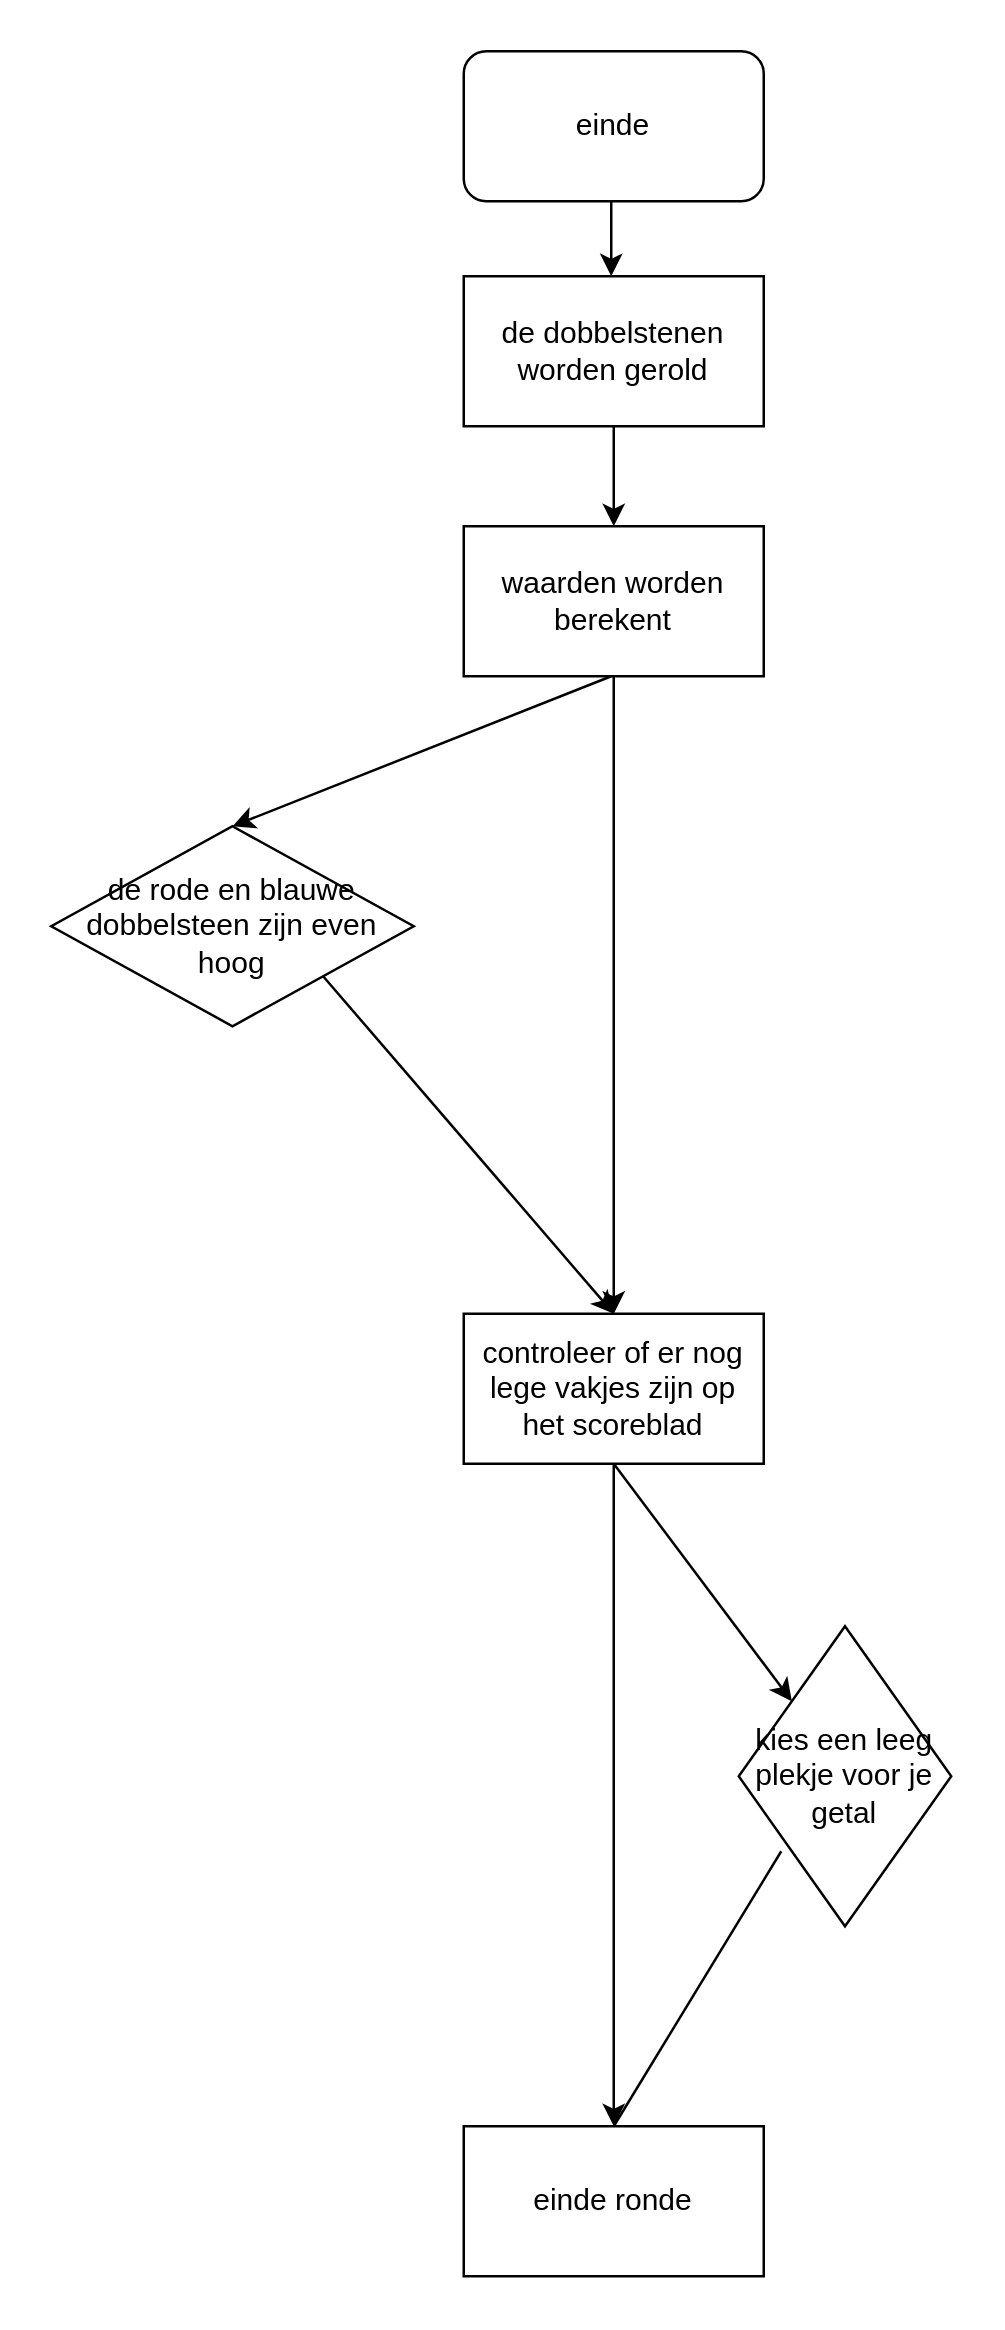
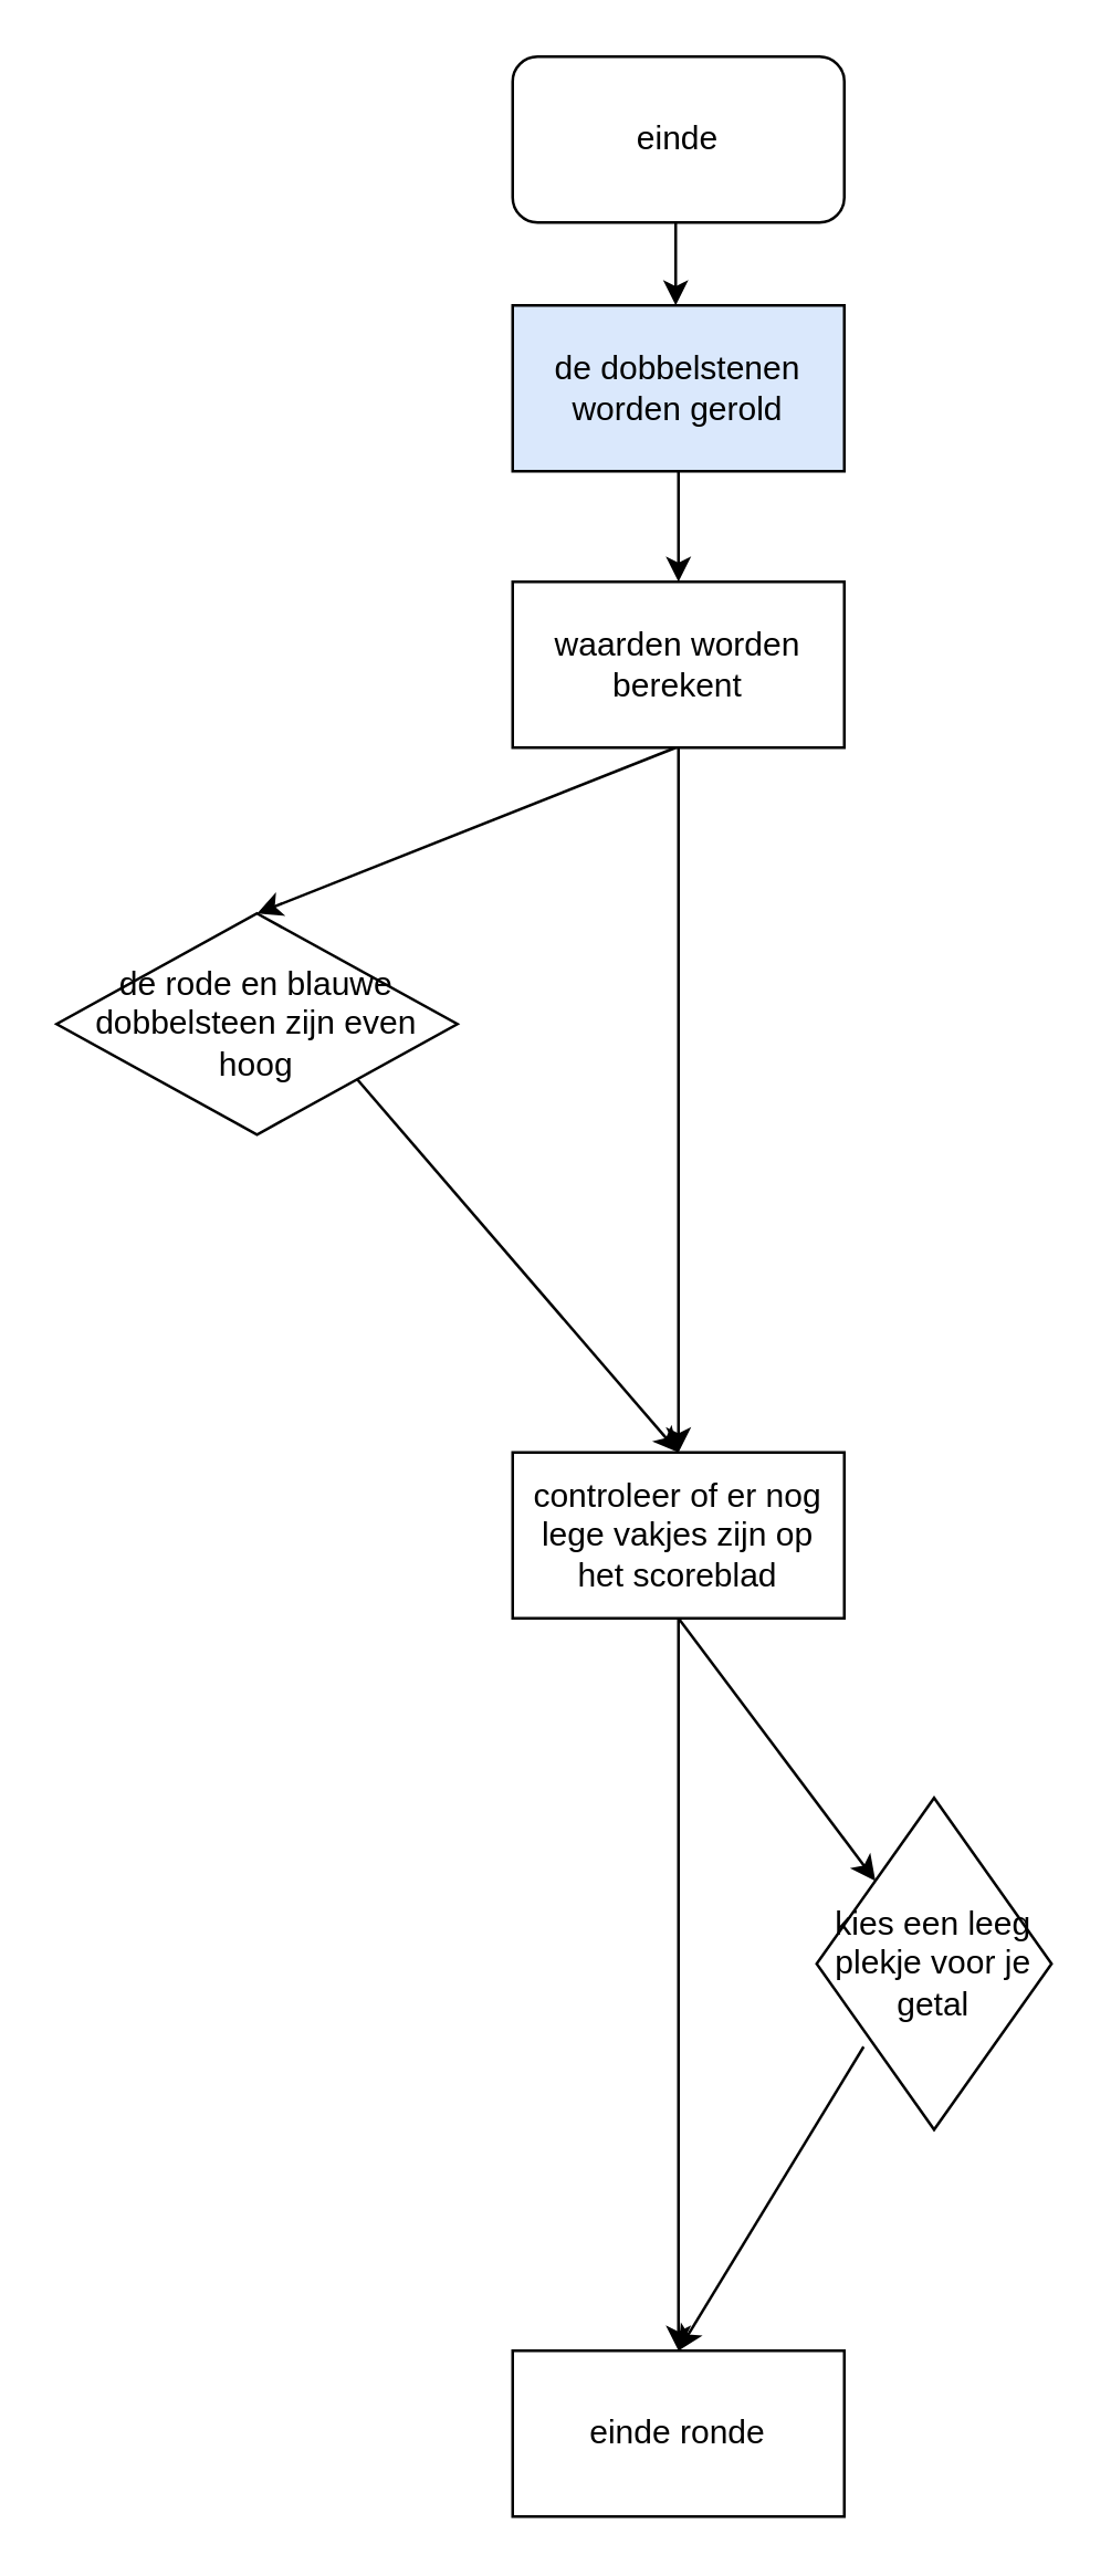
- <mxCell id="5" value="de dobbelstenen worden gerold" style="rounded=0;whiteSpace=wrap;html=1;" parent="1" vertex="1"><mxGeometry x="185" y="110" width="120" height="60" as="geometry" /></mxCell>
+ <mxCell id="5" value="de dobbelstenen worden gerold" style="rounded=0;whiteSpace=wrap;html=1;fillColor=#dae8fc;" parent="1" vertex="1"><mxGeometry x="185" y="110" width="120" height="60" as="geometry" /></mxCell>
- <mxCell id="15" value="" style="endArrow=none;html=1;rounded=0;entryX=0.5;entryY=0;entryDx=0;entryDy=0;exitX=0.2;exitY=0.75;exitDx=0;exitDy=0;exitPerimeter=0;" edge="1" parent="1" source="13" target="3"><mxGeometry width="50" height="50" relative="1" as="geometry"><mxPoint x="495" y="740" as="sourcePoint" /><mxPoint x="545" y="690" as="targetPoint" /></mxGeometry></mxCell>
+ <mxCell id="15" value="" style="endArrow=classic;html=1;rounded=0;entryX=0.5;entryY=0;entryDx=0;entryDy=0;exitX=0.2;exitY=0.75;exitDx=0;exitDy=0;exitPerimeter=0;" edge="1" parent="1" source="13" target="3"><mxGeometry width="50" height="50" relative="1" as="geometry"><mxPoint x="495" y="740" as="sourcePoint" /><mxPoint x="545" y="690" as="targetPoint" /></mxGeometry></mxCell>
